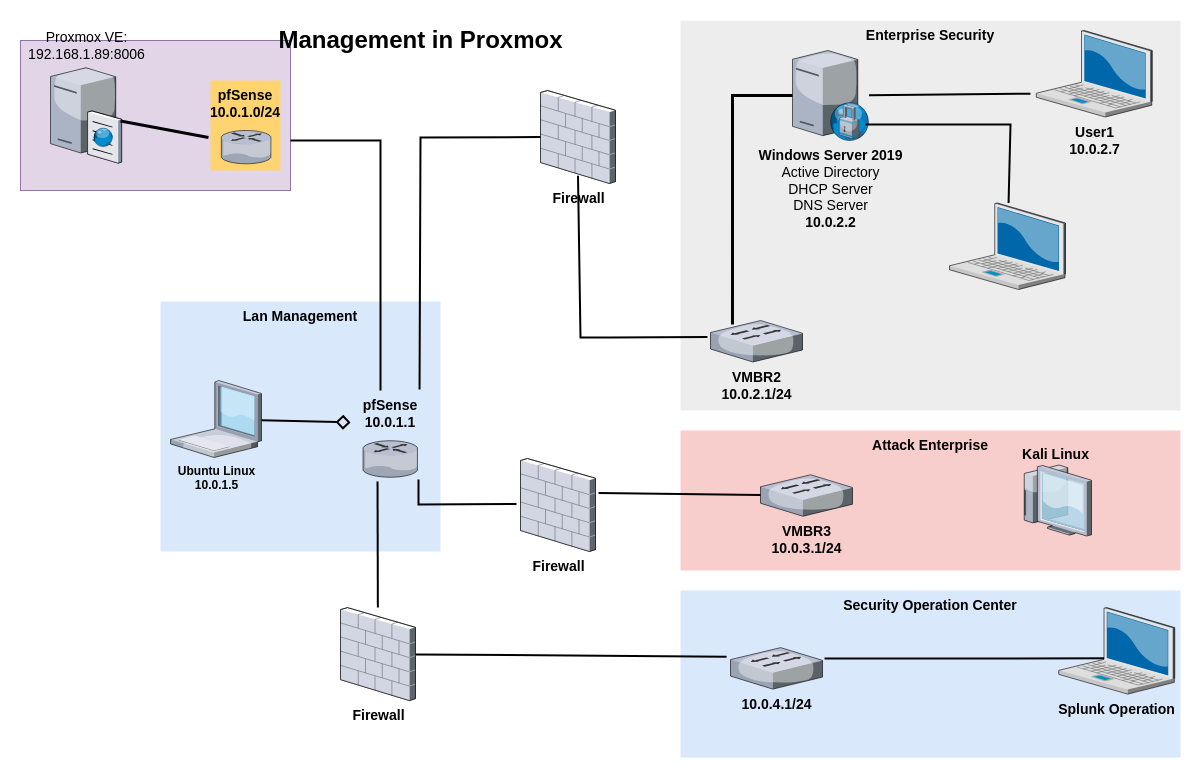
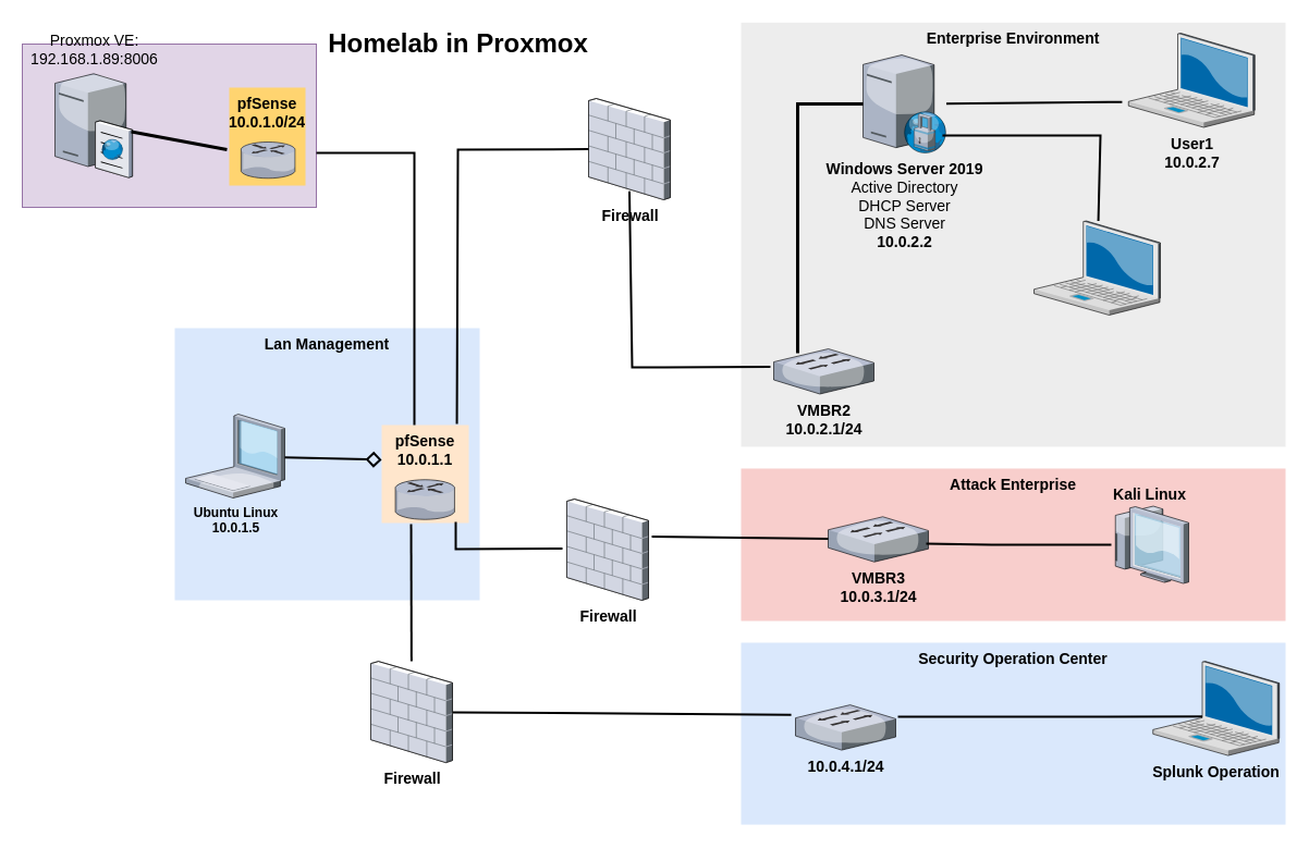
- <mxCell id="10" value="&lt;b&gt;Enterprise Security&lt;br&gt;&lt;/b&gt;" style="whiteSpace=wrap;html=1;fillColor=#EDEDED;fontSize=14;strokeColor=none;verticalAlign=top;direction=south;" parent="1" vertex="1"><mxGeometry x="680" y="20.25" width="500" height="389.75" as="geometry" /></mxCell>
+ <mxCell id="10" value="&lt;b&gt;Enterprise Environment&lt;br&gt;&lt;/b&gt;" style="whiteSpace=wrap;html=1;fillColor=#EDEDED;fontSize=14;strokeColor=none;verticalAlign=top;direction=south;" parent="1" vertex="1"><mxGeometry x="680" y="20.25" width="500" height="389.75" as="geometry" /></mxCell>
- <mxCell id="5" value="Management in Proxmox" style="text;strokeColor=none;fillColor=none;html=1;fontSize=24;fontStyle=1;verticalAlign=middle;align=center;" parent="1" vertex="1"><mxGeometry x="260" y="20" width="320" height="40" as="geometry" /></mxCell>
+ <mxCell id="5" value="Homelab in Proxmox" style="text;strokeColor=none;fillColor=none;html=1;fontSize=24;fontStyle=1;verticalAlign=middle;align=center;" parent="1" vertex="1"><mxGeometry x="260" y="20" width="320" height="40" as="geometry" /></mxCell>
- <mxCell id="28" value="&lt;b&gt;pfSense&lt;br&gt;10.0.1.1&lt;br&gt;&lt;/b&gt;" style="whiteSpace=wrap;html=1;fillColor=#dae8fc;fontSize=14;strokeColor=none;verticalAlign=top;" parent="27" vertex="1"><mxGeometry x="-10" y="-10" width="80" height="90" as="geometry" /></mxCell>
+ <mxCell id="28" value="&lt;b&gt;pfSense&lt;br&gt;10.0.1.1&lt;br&gt;&lt;/b&gt;" style="whiteSpace=wrap;html=1;fillColor=#ffe6cc;fontSize=14;strokeColor=none;verticalAlign=top;" parent="27" vertex="1"><mxGeometry x="-10" y="-10" width="80" height="90" as="geometry" /></mxCell>
+ <mxCell id="23" style="edgeStyle=none;rounded=0;html=1;startSize=10;endSize=10;jettySize=auto;orthogonalLoop=1;fontSize=14;endArrow=none;endFill=0;strokeWidth=2;exitX=0.978;exitY=0.596;exitDx=0;exitDy=0;exitPerimeter=0;" parent="1" source="21" target="22" edge="1"><mxGeometry relative="1" as="geometry"><Array as="points"><mxPoint x="910" y="500" /></Array></mxGeometry></mxCell>
